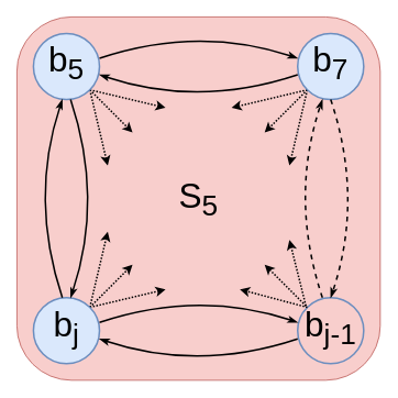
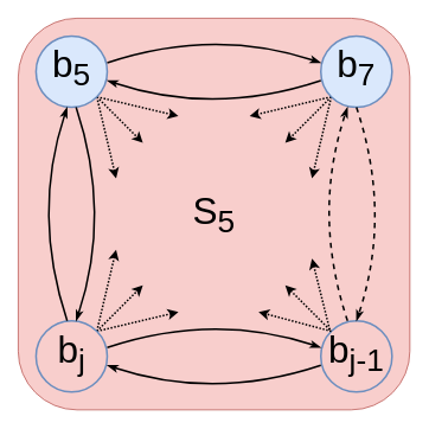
- <mxCell id="14" value="b&lt;sub&gt;j&lt;/sub&gt;" style="ellipse;whiteSpace=wrap;html=1;aspect=fixed;spacingTop=-8;strokeWidth=2;fillColor=#dae8fc;strokeColor=#6c8ebf;fontSize=42;" parent="1" vertex="1"><mxGeometry x="40" y="360" width="80" height="80" as="geometry" /></mxCell>
+ <mxCell id="14" value="b&lt;sub&gt;j&lt;/sub&gt;" style="ellipse;whiteSpace=wrap;html=1;aspect=fixed;spacingTop=-8;strokeWidth=2;fillColor=#f8cecc;strokeColor=#6c8ebf;fontSize=42;" parent="1" vertex="1"><mxGeometry x="40" y="360" width="80" height="80" as="geometry" /></mxCell>
